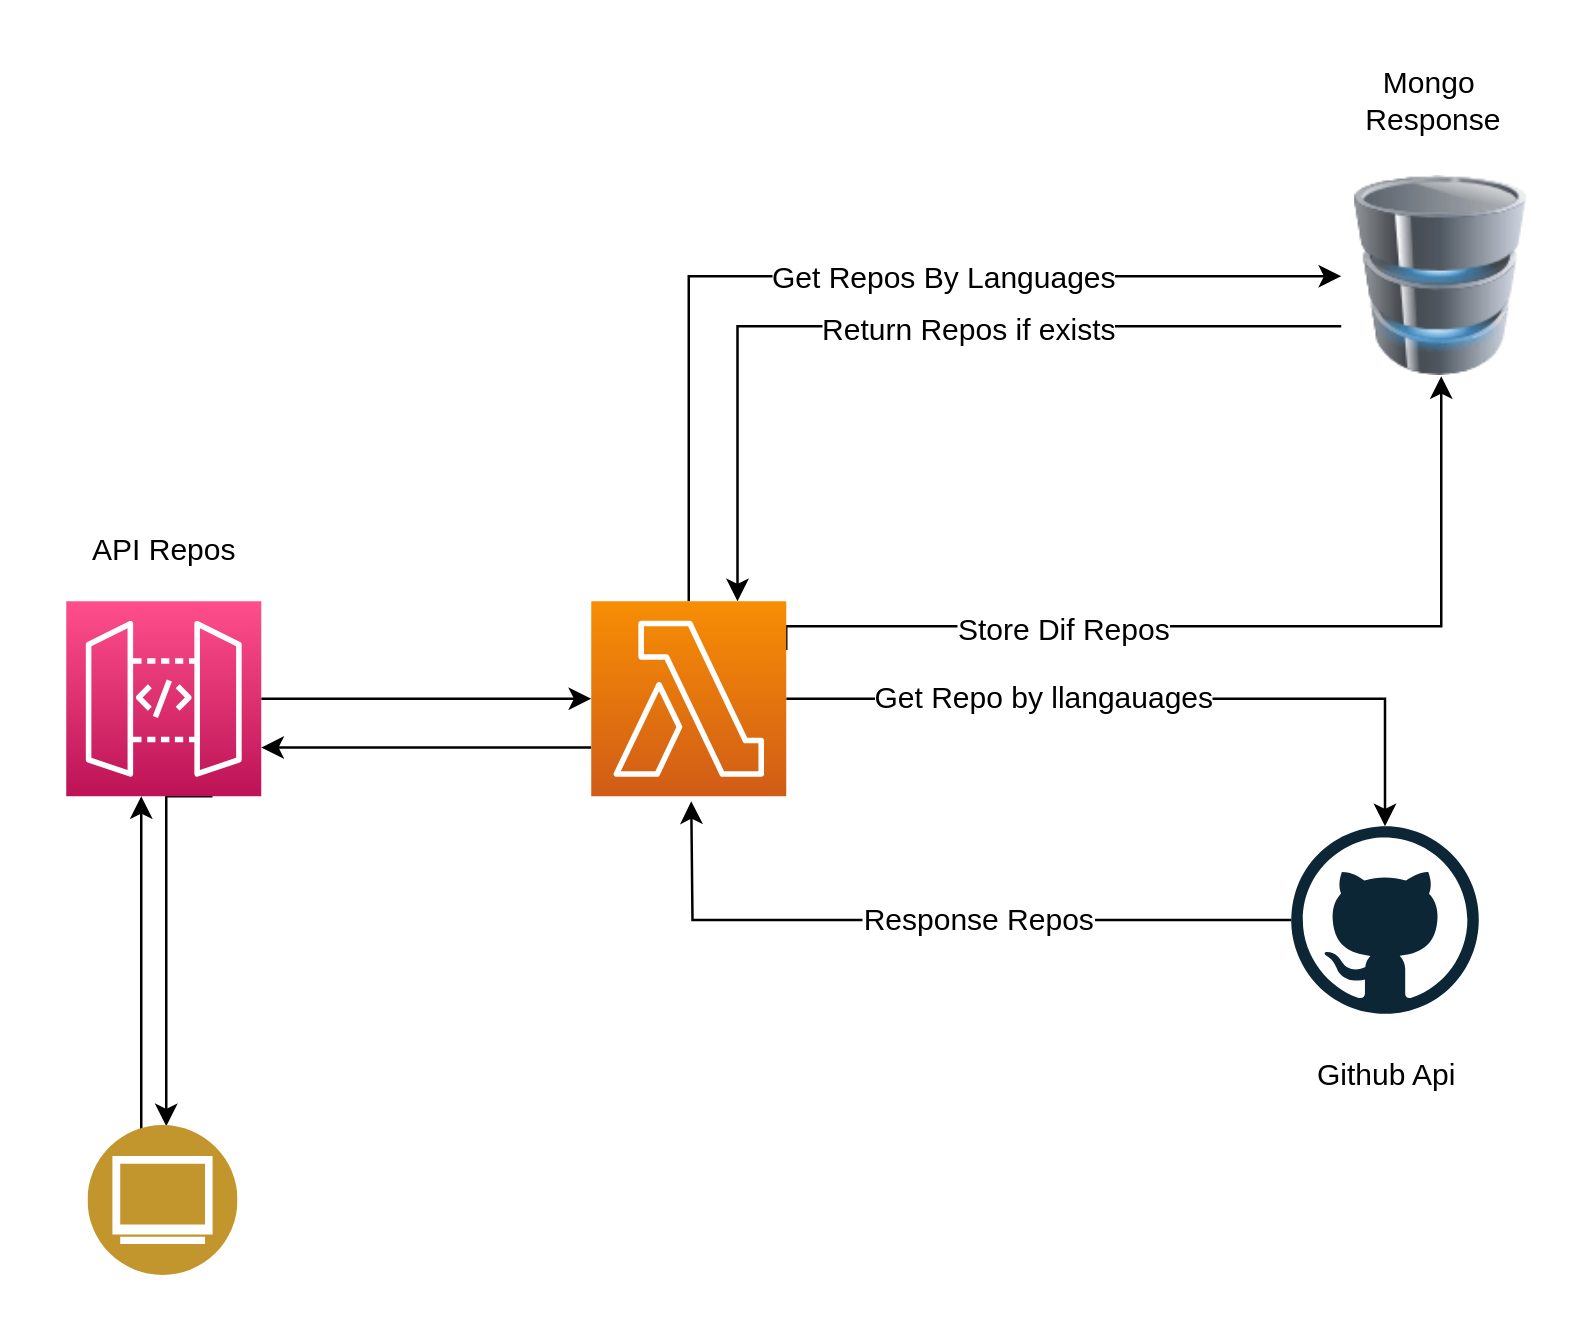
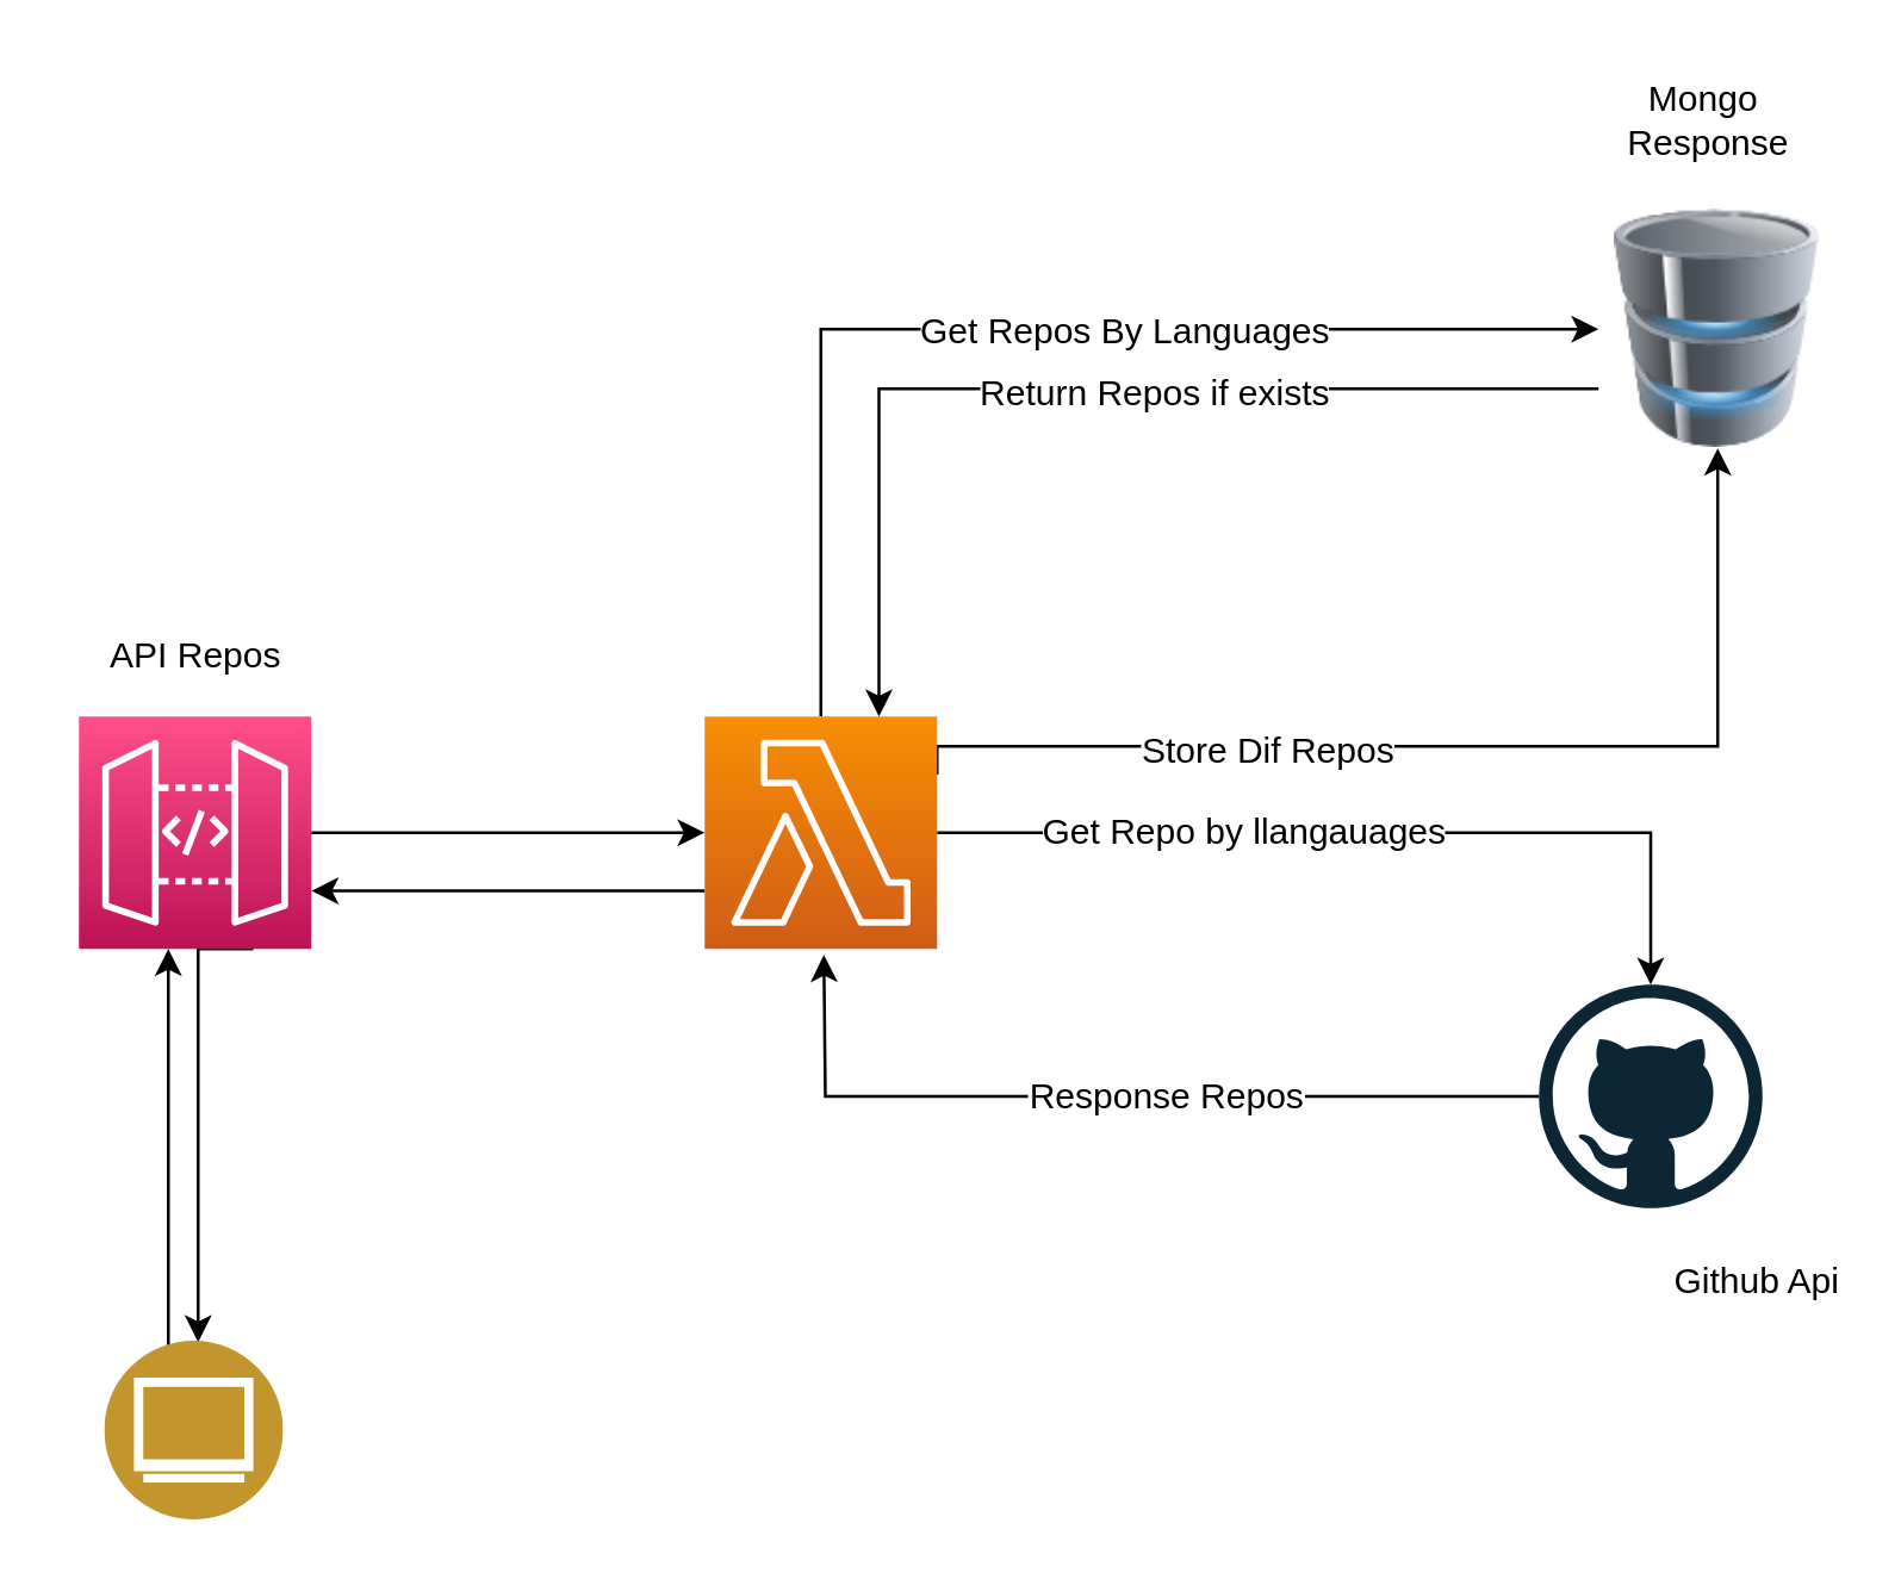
- <mxCell id="21" value="Github Api" style="text;html=1;align=center;verticalAlign=middle;resizable=0;points=[];autosize=1;strokeColor=none;fillColor=none;" parent="1" vertex="1"><mxGeometry x="513.5" y="415" width="80" height="30" as="geometry" /></mxCell>
+ <mxCell id="21" value="Github Api" style="text;html=1;align=center;verticalAlign=middle;resizable=0;points=[];autosize=1;strokeColor=none;fillColor=none;" parent="1" vertex="1"><mxGeometry x="548.5" y="415" width="80" height="30" as="geometry" /></mxCell>
